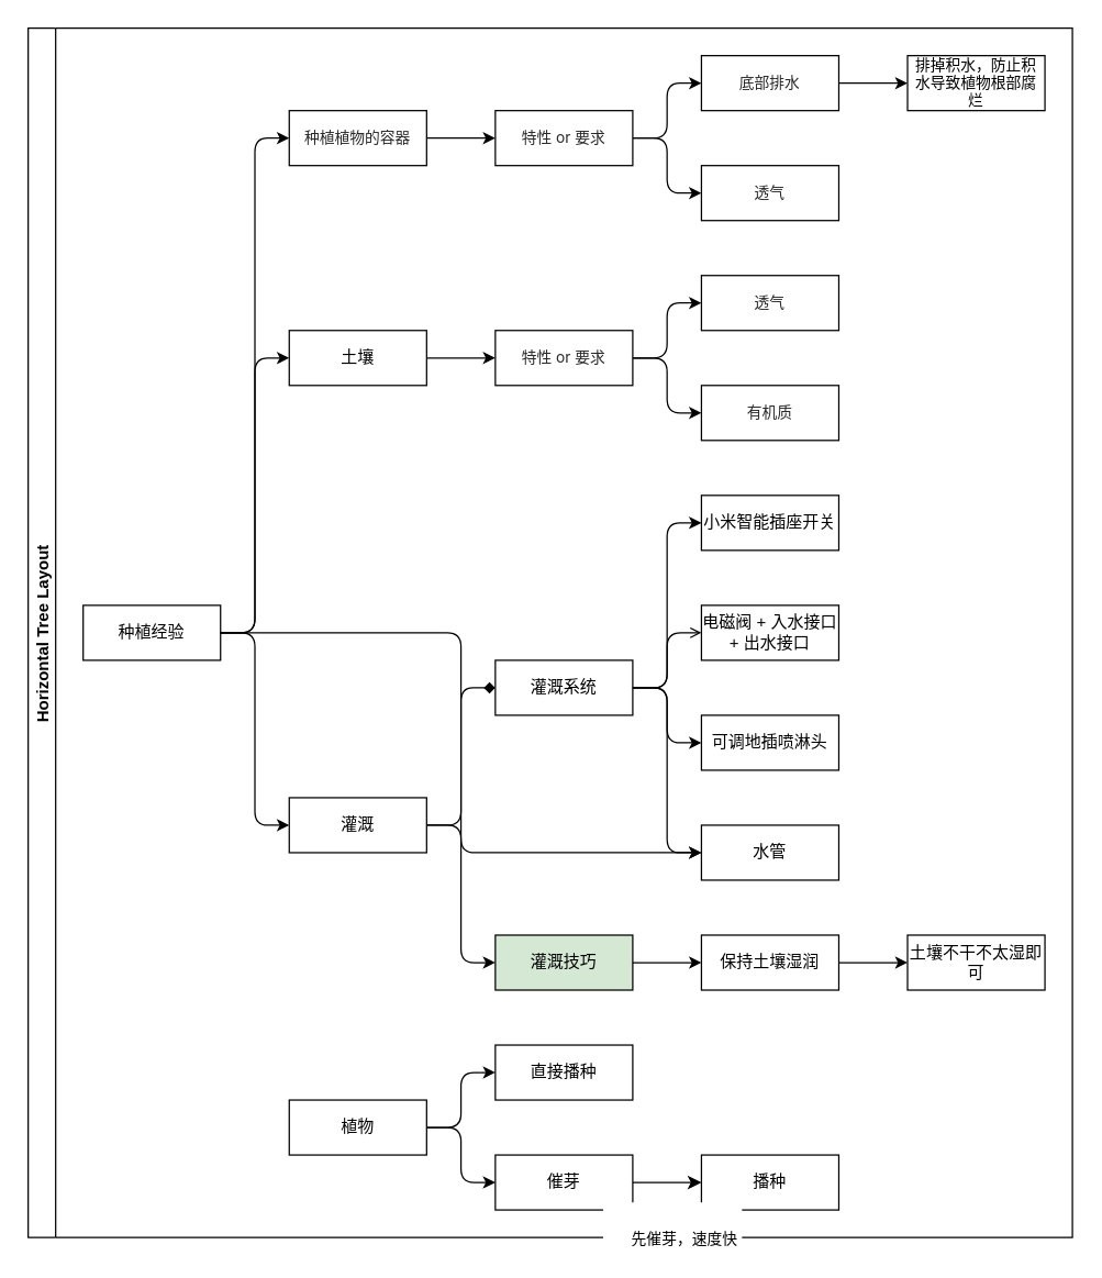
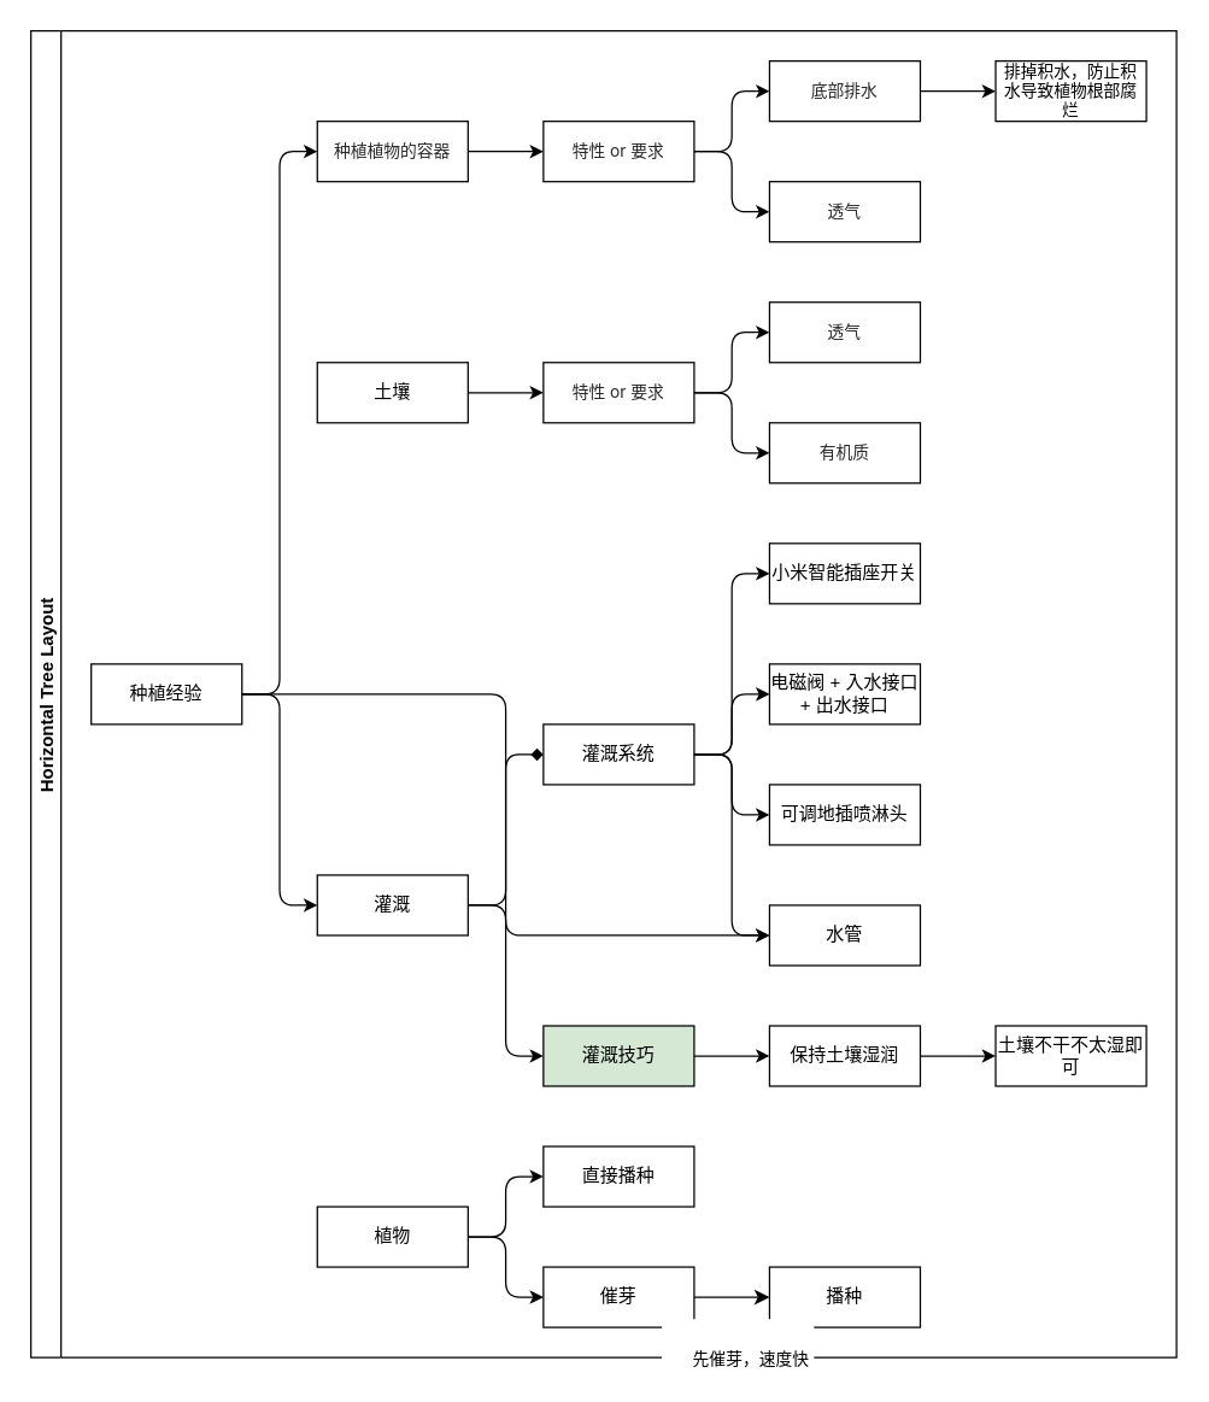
- <mxCell id="7" value="" style="edgeStyle=elbowEdgeStyle;elbow=horizontal;html=1;rounded=1;curved=0;sourcePerimeterSpacing=0;targetPerimeterSpacing=0;startSize=6;endSize=6;" edge="1" parent="2" source="3" target="6"><mxGeometry relative="1" as="geometry" /></mxCell>
- <mxCell id="28" value="" style="edgeStyle=elbowEdgeStyle;elbow=horizontal;html=1;rounded=1;curved=0;sourcePerimeterSpacing=0;targetPerimeterSpacing=0;startSize=6;endSize=6;endArrow=open;" edge="1" target="29" source="25" parent="2"><mxGeometry relative="1" as="geometry"><mxPoint x="700" y="-226" as="sourcePoint" /></mxGeometry></mxCell>
+ <mxCell id="28" value="" style="edgeStyle=elbowEdgeStyle;elbow=horizontal;html=1;rounded=1;curved=0;sourcePerimeterSpacing=0;targetPerimeterSpacing=0;startSize=6;endSize=6;" edge="1" target="29" source="25" parent="2"><mxGeometry relative="1" as="geometry"><mxPoint x="700" y="-226" as="sourcePoint" /></mxGeometry></mxCell>
